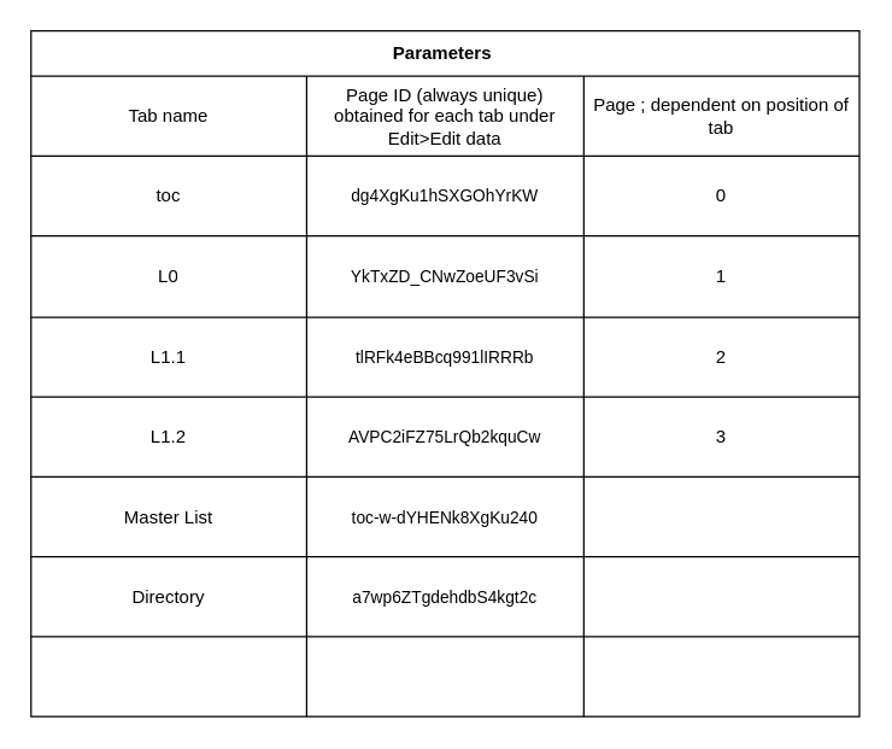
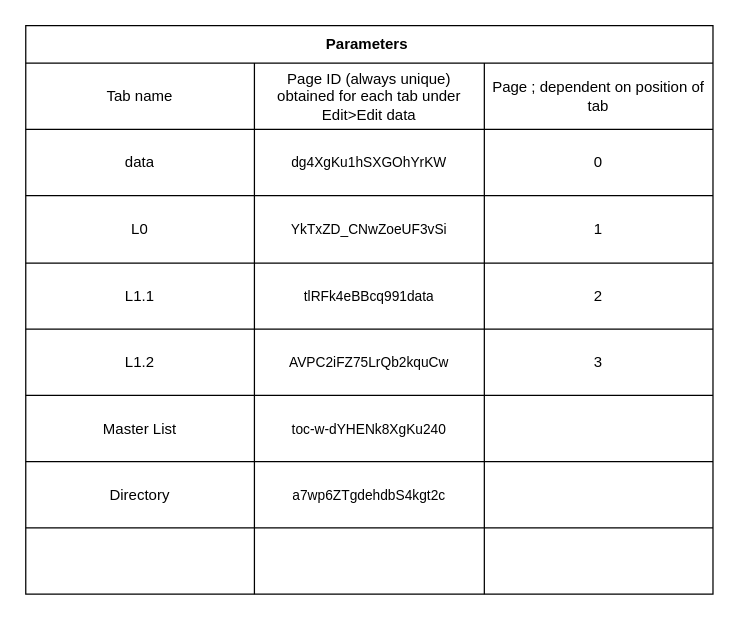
- <mxCell id="35" value="toc" style="shape=partialRectangle;html=1;whiteSpace=wrap;connectable=0;fillColor=none;top=0;left=0;bottom=0;right=0;overflow=hidden;" parent="1" vertex="1"><mxGeometry x="20" y="103" width="183" height="53" as="geometry" /></mxCell>
+ <mxCell id="35" value="data" style="shape=partialRectangle;html=1;whiteSpace=wrap;connectable=0;fillColor=none;top=0;left=0;bottom=0;right=0;overflow=hidden;" parent="1" vertex="1"><mxGeometry x="20" y="103" width="183" height="53" as="geometry" /></mxCell>
- <mxCell id="17" value="&lt;span style=&quot;font-family: &amp;#34;helvetica&amp;#34; , &amp;#34;arial&amp;#34; , sans-serif ; font-size: 11px ; background-color: rgb(255 , 255 , 255)&quot;&gt;tlRFk4eBBcq991lIRRRb&lt;/span&gt;" style="shape=partialRectangle;html=1;whiteSpace=wrap;connectable=0;fillColor=none;top=0;left=0;bottom=0;right=0;overflow=hidden;" parent="15" vertex="1"><mxGeometry x="183" width="184" height="53" as="geometry" /></mxCell>
+ <mxCell id="17" value="&lt;span style=&quot;font-family: &amp;#34;helvetica&amp;#34; , &amp;#34;arial&amp;#34; , sans-serif ; font-size: 11px ; background-color: rgb(255 , 255 , 255)&quot;&gt;tlRFk4eBBcq991data&lt;/span&gt;" style="shape=partialRectangle;html=1;whiteSpace=wrap;connectable=0;fillColor=none;top=0;left=0;bottom=0;right=0;overflow=hidden;" parent="15" vertex="1"><mxGeometry x="183" width="184" height="53" as="geometry" /></mxCell>
